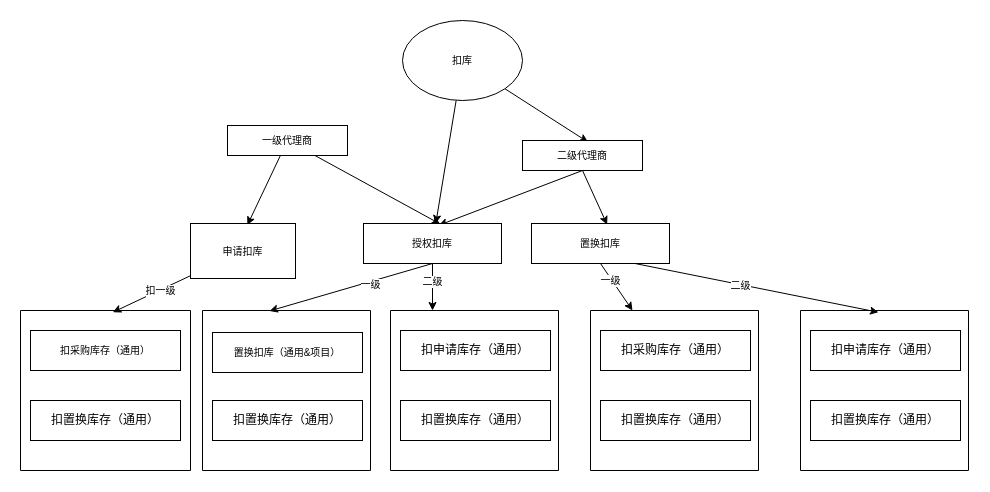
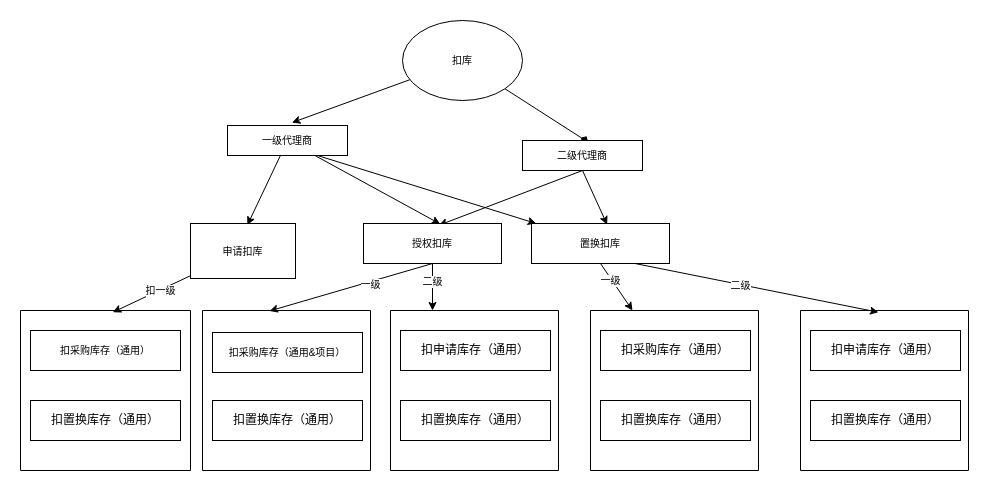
- <mxCell id="5" style="edgeStyle=none;rounded=0;orthogonalLoop=1;jettySize=auto;html=1;exitX=1;exitY=1;exitDx=0;exitDy=0;entryX=0.546;entryY=0.053;entryDx=0;entryDy=0;entryPerimeter=0;fontSize=10;" edge="1" parent="1" source="6" target="13"><mxGeometry relative="1" as="geometry" /></mxCell>
+ <mxCell id="5" style="edgeStyle=none;rounded=0;orthogonalLoop=1;jettySize=auto;html=1;exitX=1;exitY=1;exitDx=0;exitDy=0;entryX=0.546;entryY=0.053;entryDx=0;entryDy=0;entryPerimeter=0;fontSize=10;endArrow=diamond;" edge="1" parent="1" source="6" target="13"><mxGeometry relative="1" as="geometry" /></mxCell>
- <mxCell id="4" style="rounded=0;orthogonalLoop=1;jettySize=auto;html=1;fontSize=10;" edge="1" parent="1" source="6" target="18"><mxGeometry relative="1" as="geometry" /></mxCell>
+ <mxCell id="4" style="rounded=0;orthogonalLoop=1;jettySize=auto;html=1;entryX=0.537;entryY=-0.095;entryDx=0;entryDy=0;entryPerimeter=0;fontSize=10;" edge="1" parent="1" source="6" target="10"><mxGeometry relative="1" as="geometry" /></mxCell>
+ <mxCell id="8" style="edgeStyle=none;rounded=0;orthogonalLoop=1;jettySize=auto;html=1;exitX=0.75;exitY=1;exitDx=0;exitDy=0;fontSize=10;" edge="1" parent="1" source="10" target="23"><mxGeometry relative="1" as="geometry" /></mxCell>
- <mxCell id="28" value="&lt;font style=&quot;font-size: 10px;&quot;&gt;置换扣库（通用&amp;amp;项目）&lt;/font&gt;" style="rounded=0;whiteSpace=wrap;html=1;fontSize=10;" vertex="1" parent="1"><mxGeometry x="212" y="332" width="150" height="40" as="geometry" /></mxCell>
+ <mxCell id="28" value="&lt;font style=&quot;font-size: 10px;&quot;&gt;扣采购库存（通用&amp;amp;项目）&lt;/font&gt;" style="rounded=0;whiteSpace=wrap;html=1;fontSize=10;" vertex="1" parent="1"><mxGeometry x="212" y="332" width="150" height="40" as="geometry" /></mxCell>
